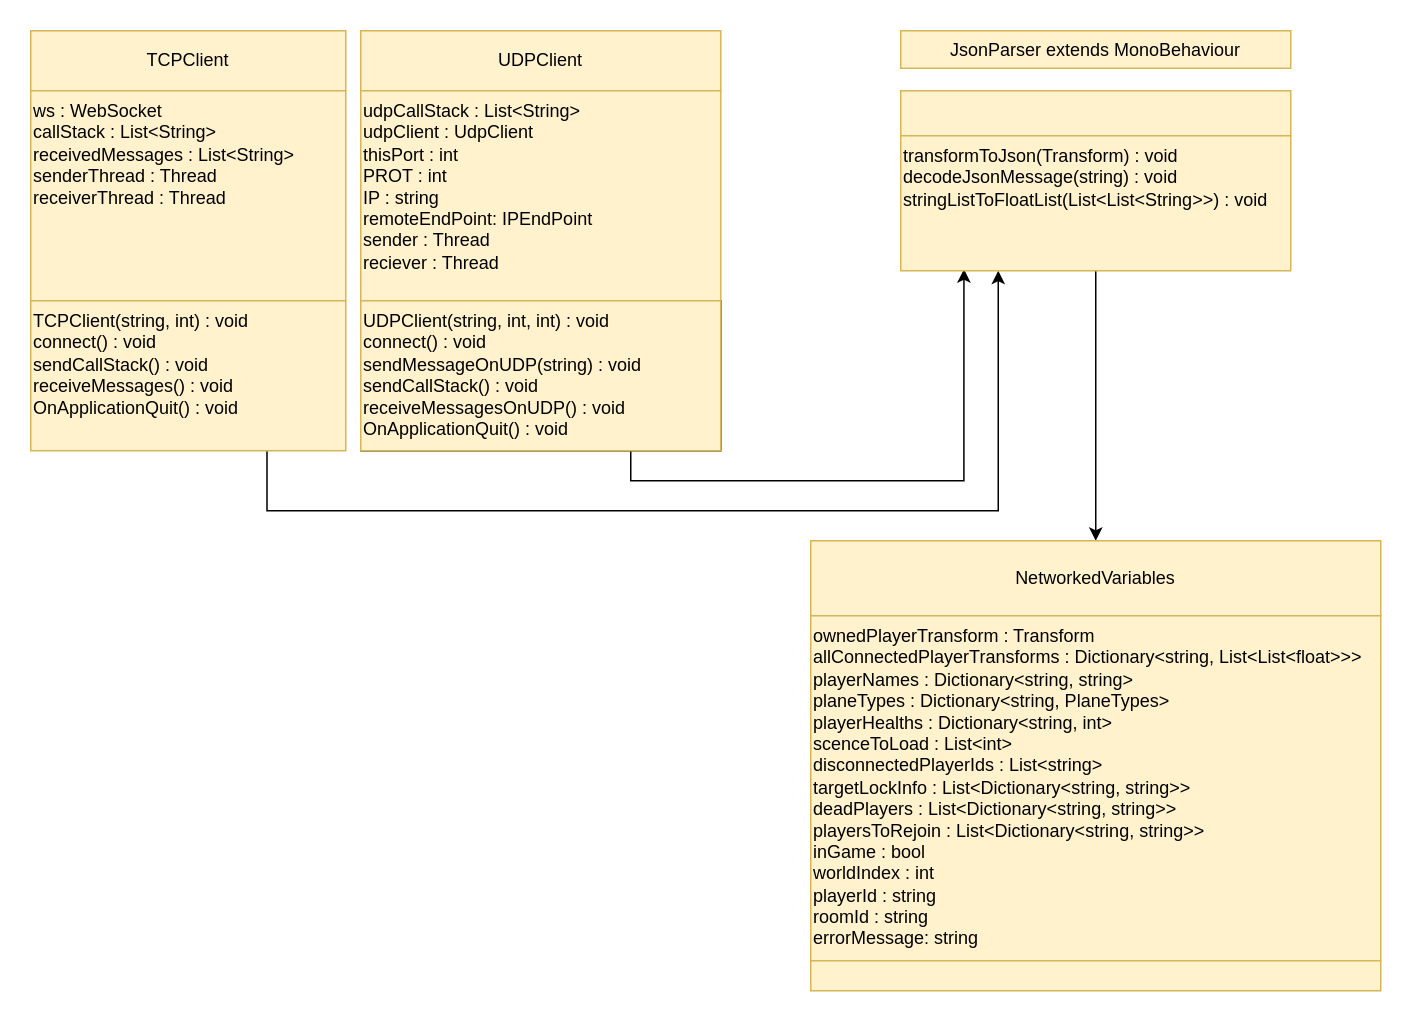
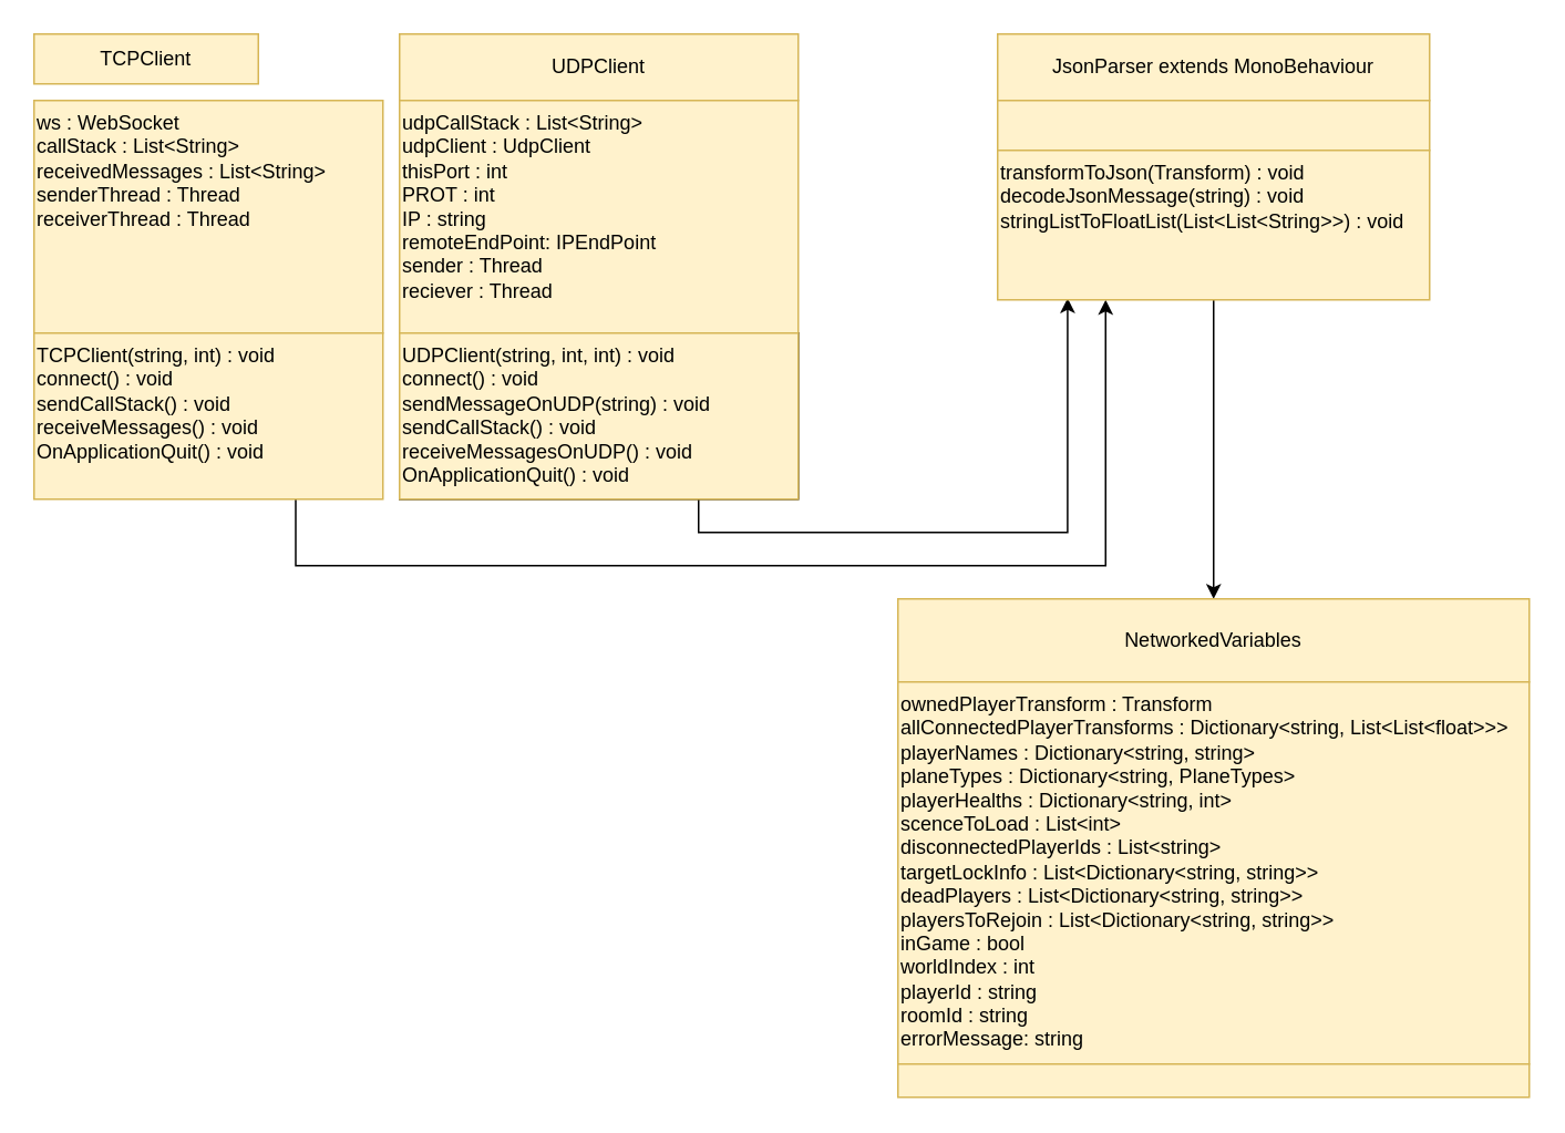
- <mxCell id="11" value="&lt;div align=&quot;center&quot;&gt;JsonParser extends MonoBehaviour&lt;br&gt;&lt;/div&gt;" style="rounded=0;whiteSpace=wrap;html=1;align=center;fillColor=#fff2cc;strokeColor=#d6b656;" vertex="1" parent="1"><mxGeometry x="600" y="20" width="260" height="25" as="geometry" /></mxCell>
+ <mxCell id="11" value="&lt;div align=&quot;center&quot;&gt;JsonParser extends MonoBehaviour&lt;br&gt;&lt;/div&gt;" style="rounded=0;whiteSpace=wrap;html=1;align=center;fillColor=#fff2cc;strokeColor=#d6b656;" vertex="1" parent="1"><mxGeometry x="600" y="20" width="260" height="40" as="geometry" /></mxCell>
- <mxCell id="2" value="TCPClient" style="rounded=0;whiteSpace=wrap;html=1;fillColor=#fff2cc;strokeColor=#d6b656;" vertex="1" parent="1"><mxGeometry x="20" y="20" width="210" height="40" as="geometry" /></mxCell>
+ <mxCell id="2" value="TCPClient" style="rounded=0;whiteSpace=wrap;html=1;fillColor=#fff2cc;strokeColor=#d6b656;" vertex="1" parent="1"><mxGeometry x="20" y="20" width="135" height="30" as="geometry" /></mxCell>
